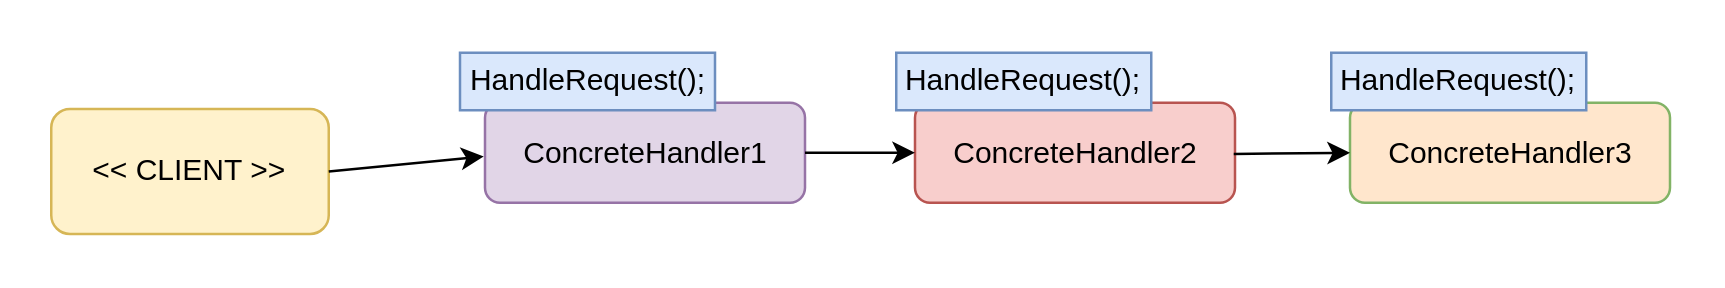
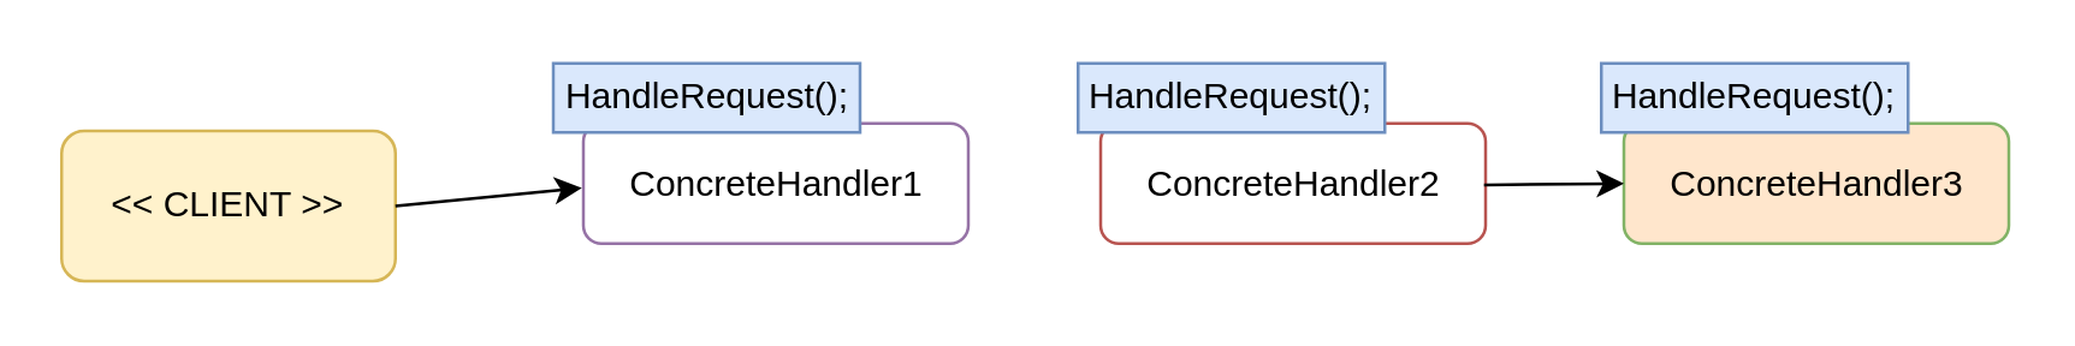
- <mxCell id="2" value="ConcreteHandler1" style="rounded=1;whiteSpace=wrap;html=1;fillColor=#e1d5e7;strokeColor=#9673a6;" vertex="1" parent="1"><mxGeometry x="193.5" y="40.5" width="128" height="40" as="geometry" /></mxCell>
+ <mxCell id="2" value="ConcreteHandler1" style="rounded=1;whiteSpace=wrap;html=1;fillColor=#ffffff;strokeColor=#9673a6;" vertex="1" parent="1"><mxGeometry x="193.5" y="40.5" width="128" height="40" as="geometry" /></mxCell>
- <mxCell id="10" value="" style="endArrow=classic;html=1;entryX=0;entryY=0.5;entryDx=0;entryDy=0;exitX=1;exitY=0.5;exitDx=0;exitDy=0;" edge="1" parent="1" source="2" target="4"><mxGeometry width="50" height="50" relative="1" as="geometry"><mxPoint x="20" y="152" as="sourcePoint" /><mxPoint x="70" y="102" as="targetPoint" /></mxGeometry></mxCell>
- <mxCell id="4" value="ConcreteHandler2" style="rounded=1;whiteSpace=wrap;html=1;fillColor=#f8cecc;strokeColor=#b85450;" vertex="1" parent="1"><mxGeometry x="365.5" y="40.5" width="128" height="40" as="geometry" /></mxCell>
+ <mxCell id="4" value="ConcreteHandler2" style="rounded=1;whiteSpace=wrap;html=1;fillColor=#ffffff;strokeColor=#b85450;" vertex="1" parent="1"><mxGeometry x="365.5" y="40.5" width="128" height="40" as="geometry" /></mxCell>
